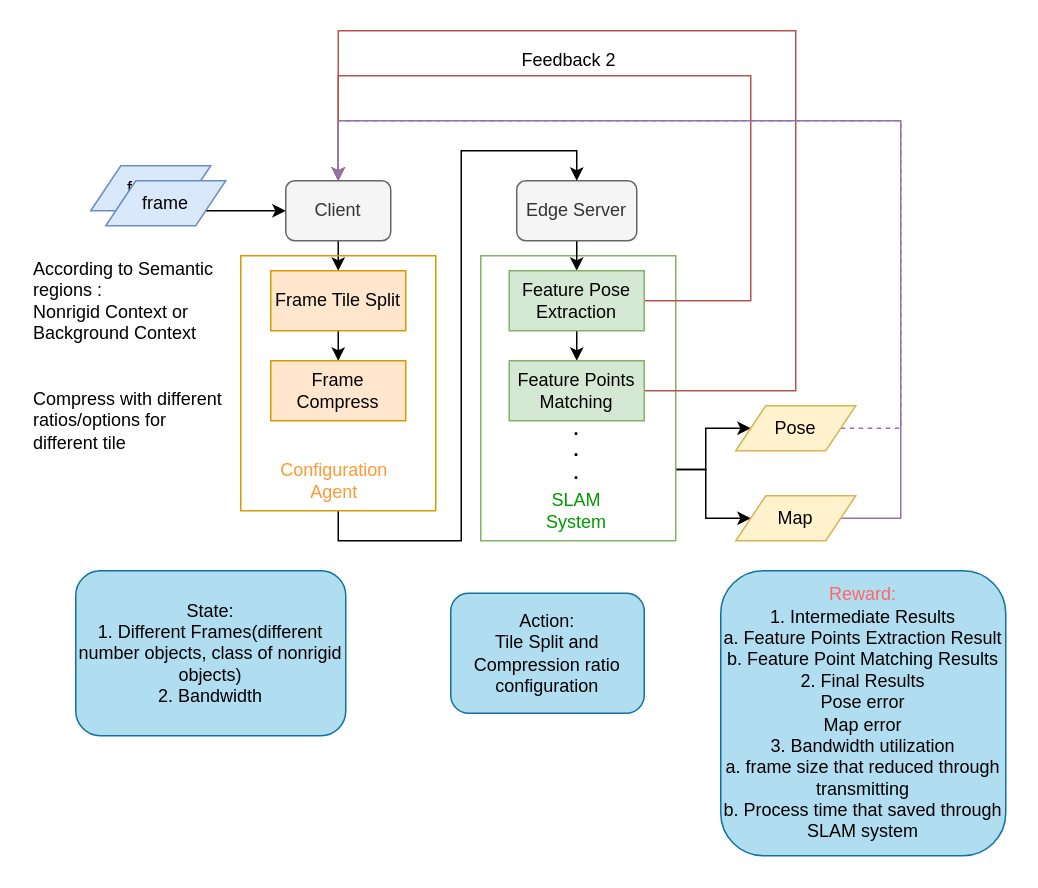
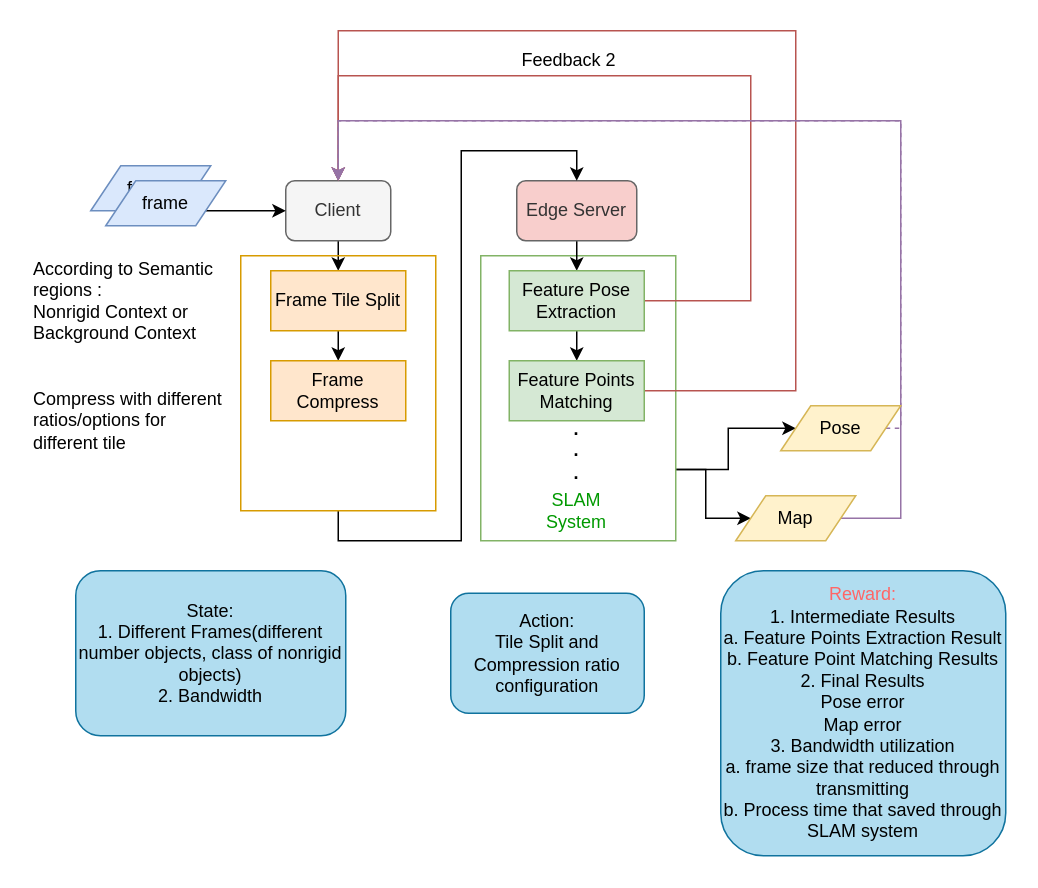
- <mxCell id="8" value="Edge Server" style="rounded=1;whiteSpace=wrap;html=1;fillColor=#f5f5f5;strokeColor=#666666;fontColor=#333333;" parent="1" vertex="1"><mxGeometry x="344" y="120" width="80" height="40" as="geometry" /></mxCell>
+ <mxCell id="8" value="Edge Server" style="rounded=1;whiteSpace=wrap;html=1;fillColor=#f8cecc;strokeColor=#666666;fontColor=#333333;" parent="1" vertex="1"><mxGeometry x="344" y="120" width="80" height="40" as="geometry" /></mxCell>
- <mxCell id="29" value="Pose" style="shape=parallelogram;perimeter=parallelogramPerimeter;whiteSpace=wrap;html=1;fixedSize=1;fillColor=#fff2cc;strokeColor=#d6b656;" parent="1" vertex="1"><mxGeometry x="490" y="270" width="80" height="30" as="geometry" /></mxCell>
+ <mxCell id="29" value="Pose" style="shape=parallelogram;perimeter=parallelogramPerimeter;whiteSpace=wrap;html=1;fixedSize=1;fillColor=#fff2cc;strokeColor=#d6b656;" parent="1" vertex="1"><mxGeometry x="520" y="270" width="80" height="30" as="geometry" /></mxCell>
- <mxCell id="34" value="Configuration Agent" style="text;html=1;strokeColor=none;fillColor=none;align=center;verticalAlign=middle;whiteSpace=wrap;rounded=0;fontColor=#FF9933;" vertex="1" parent="1"><mxGeometry x="180" y="310" width="85" height="20" as="geometry" /></mxCell>
